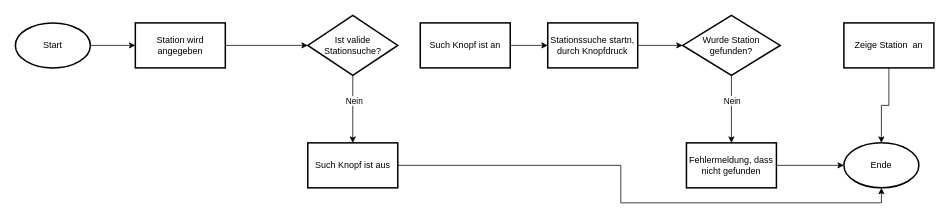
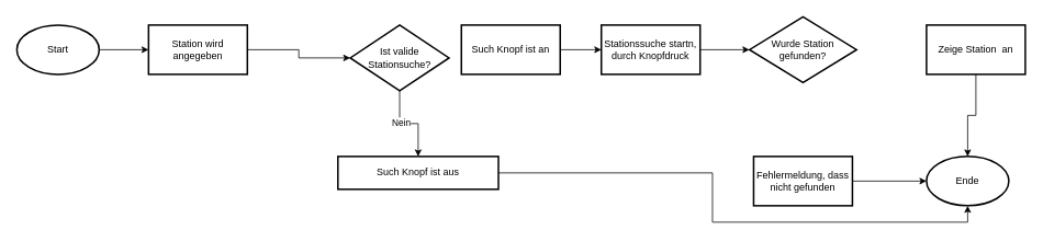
- <mxCell id="8" value="Ist valide Stationsuche?" style="rhombus;whiteSpace=wrap;html=1;strokeWidth=2;" vertex="1" parent="1"><mxGeometry x="410" y="20" width="120" height="80" as="geometry" /></mxCell>
+ <mxCell id="8" value="Ist valide Stationsuche?" style="rhombus;whiteSpace=wrap;html=1;strokeWidth=2;" vertex="1" parent="1"><mxGeometry x="425" y="30" width="120" height="80" as="geometry" /></mxCell>
- <mxCell id="13" value="" style="edgeStyle=orthogonalEdgeStyle;rounded=0;orthogonalLoop=1;jettySize=auto;html=1;" edge="1" parent="1" source="15" target="17"><mxGeometry relative="1" as="geometry"><Array as="points"><mxPoint x="975" y="130" /><mxPoint x="975" y="130" /></Array></mxGeometry></mxCell>
- <mxCell id="14" value="Nein" style="edgeLabel;html=1;align=center;verticalAlign=middle;resizable=0;points=[];" vertex="1" connectable="0" parent="13"><mxGeometry x="-0.271" relative="1" as="geometry"><mxPoint as="offset" /></mxGeometry></mxCell>
- <mxCell id="10" value="Such Knopf ist aus" style="whiteSpace=wrap;html=1;strokeWidth=2;" vertex="1" parent="1"><mxGeometry x="410" y="190" width="120" height="60" as="geometry" /></mxCell>
+ <mxCell id="10" value="Such Knopf ist aus" style="whiteSpace=wrap;html=1;strokeWidth=2;" vertex="1" parent="1"><mxGeometry x="410" y="190" width="195" height="40" as="geometry" /></mxCell>
